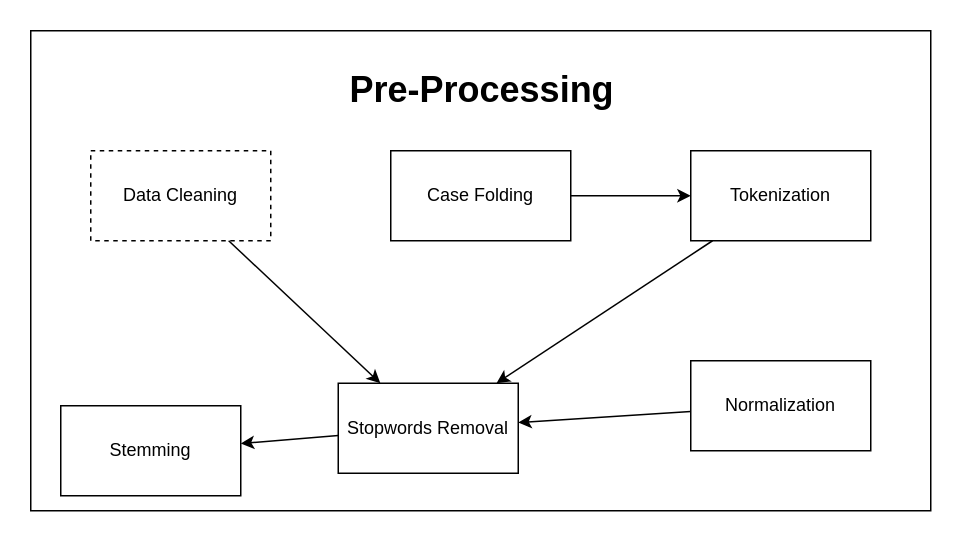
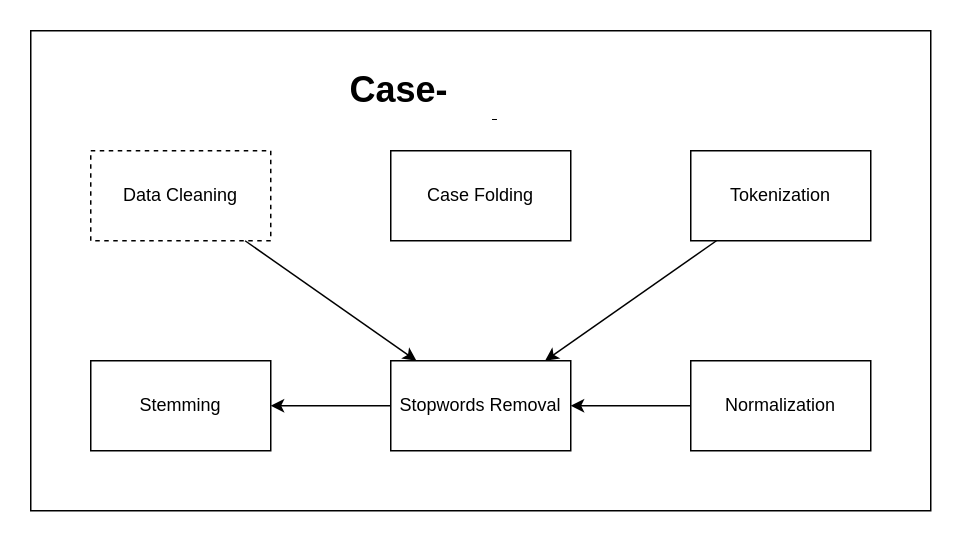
- <mxCell id="3" value="&lt;h1&gt;Pre-Processing&lt;/h1&gt;&lt;p&gt;&lt;br&gt;&lt;/p&gt;" style="text;html=1;strokeColor=none;fillColor=none;spacing=5;spacingTop=-20;whiteSpace=wrap;overflow=hidden;rounded=0;strokeWidth=3;" parent="1" vertex="1"><mxGeometry x="227.5" y="40" width="185" height="40" as="geometry" /></mxCell>
+ <mxCell id="3" value="&lt;h1&gt;Case-Processing&lt;/h1&gt;&lt;p&gt;&lt;br&gt;&lt;/p&gt;" style="text;html=1;strokeColor=none;fillColor=none;spacing=5;spacingTop=-20;whiteSpace=wrap;overflow=hidden;rounded=0;strokeWidth=3;" parent="1" vertex="1"><mxGeometry x="227.5" y="40" width="185" height="40" as="geometry" /></mxCell>
- <mxCell id="8" value="" style="edgeStyle=none;rounded=0;html=1;" parent="1" source="5" target="7" edge="1"><mxGeometry relative="1" as="geometry" /></mxCell>
- <mxCell id="11" value="Stopwords Removal" style="whiteSpace=wrap;html=1;fillColor=none;rounded=0;strokeWidth=1;" parent="1" vertex="1"><mxGeometry x="225" y="255" width="120" height="60" as="geometry" /></mxCell>
+ <mxCell id="11" value="Stopwords Removal" style="whiteSpace=wrap;html=1;fillColor=none;rounded=0;strokeWidth=1;" parent="1" vertex="1"><mxGeometry x="260" y="240" width="120" height="60" as="geometry" /></mxCell>
- <mxCell id="13" value="Stemming" style="whiteSpace=wrap;html=1;fillColor=none;rounded=0;strokeWidth=1;" parent="1" vertex="1"><mxGeometry x="40" y="270" width="120" height="60" as="geometry" /></mxCell>
+ <mxCell id="13" value="Stemming" style="whiteSpace=wrap;html=1;fillColor=none;rounded=0;strokeWidth=1;" parent="1" vertex="1"><mxGeometry x="60" y="240" width="120" height="60" as="geometry" /></mxCell>
